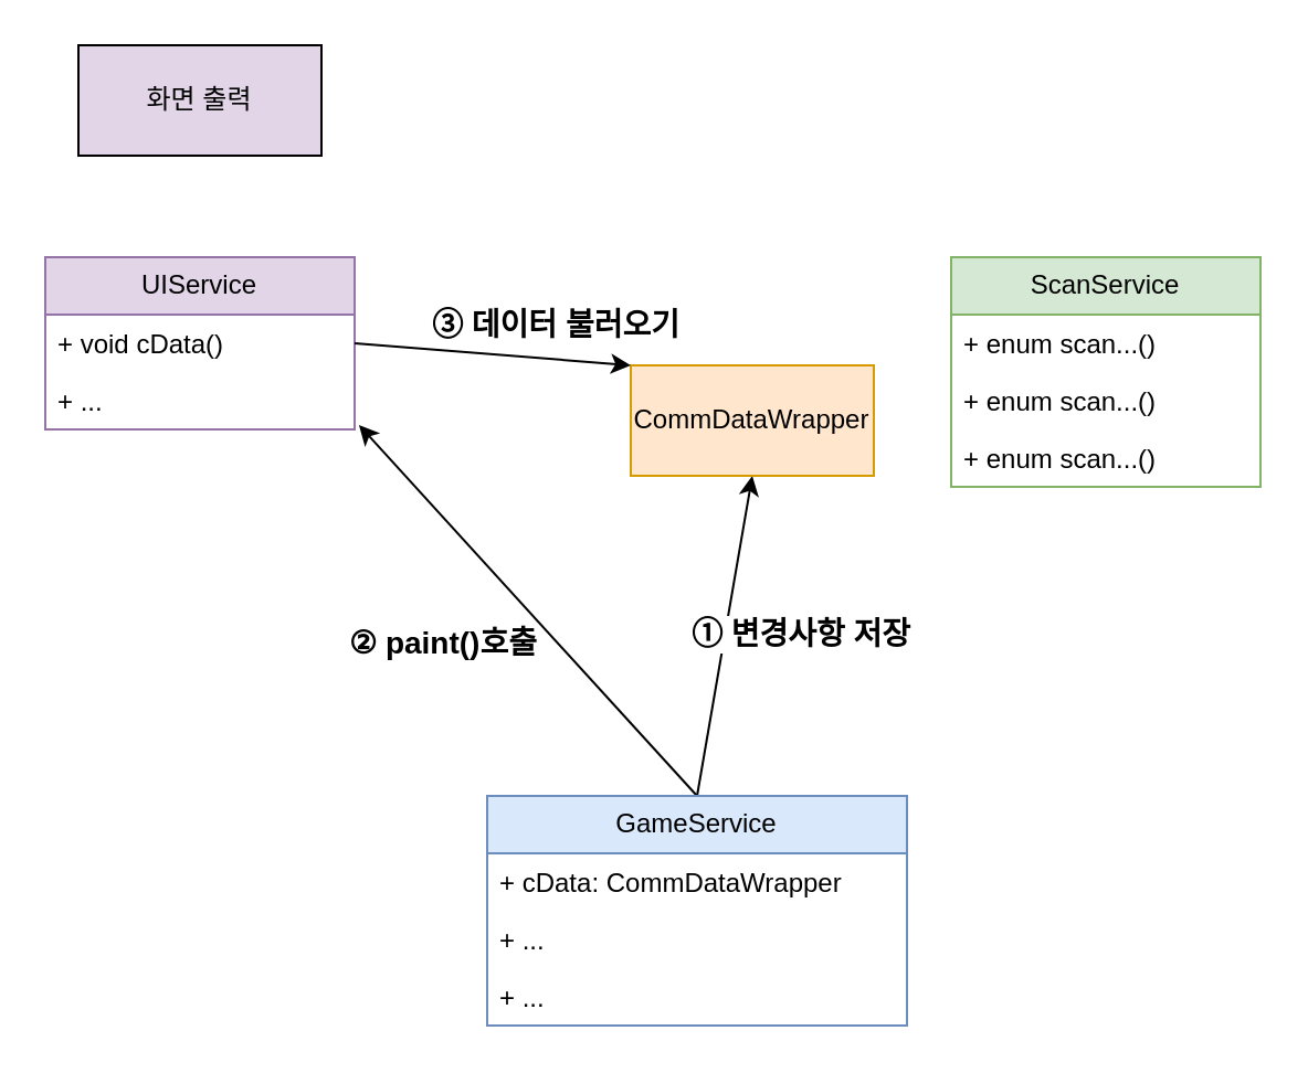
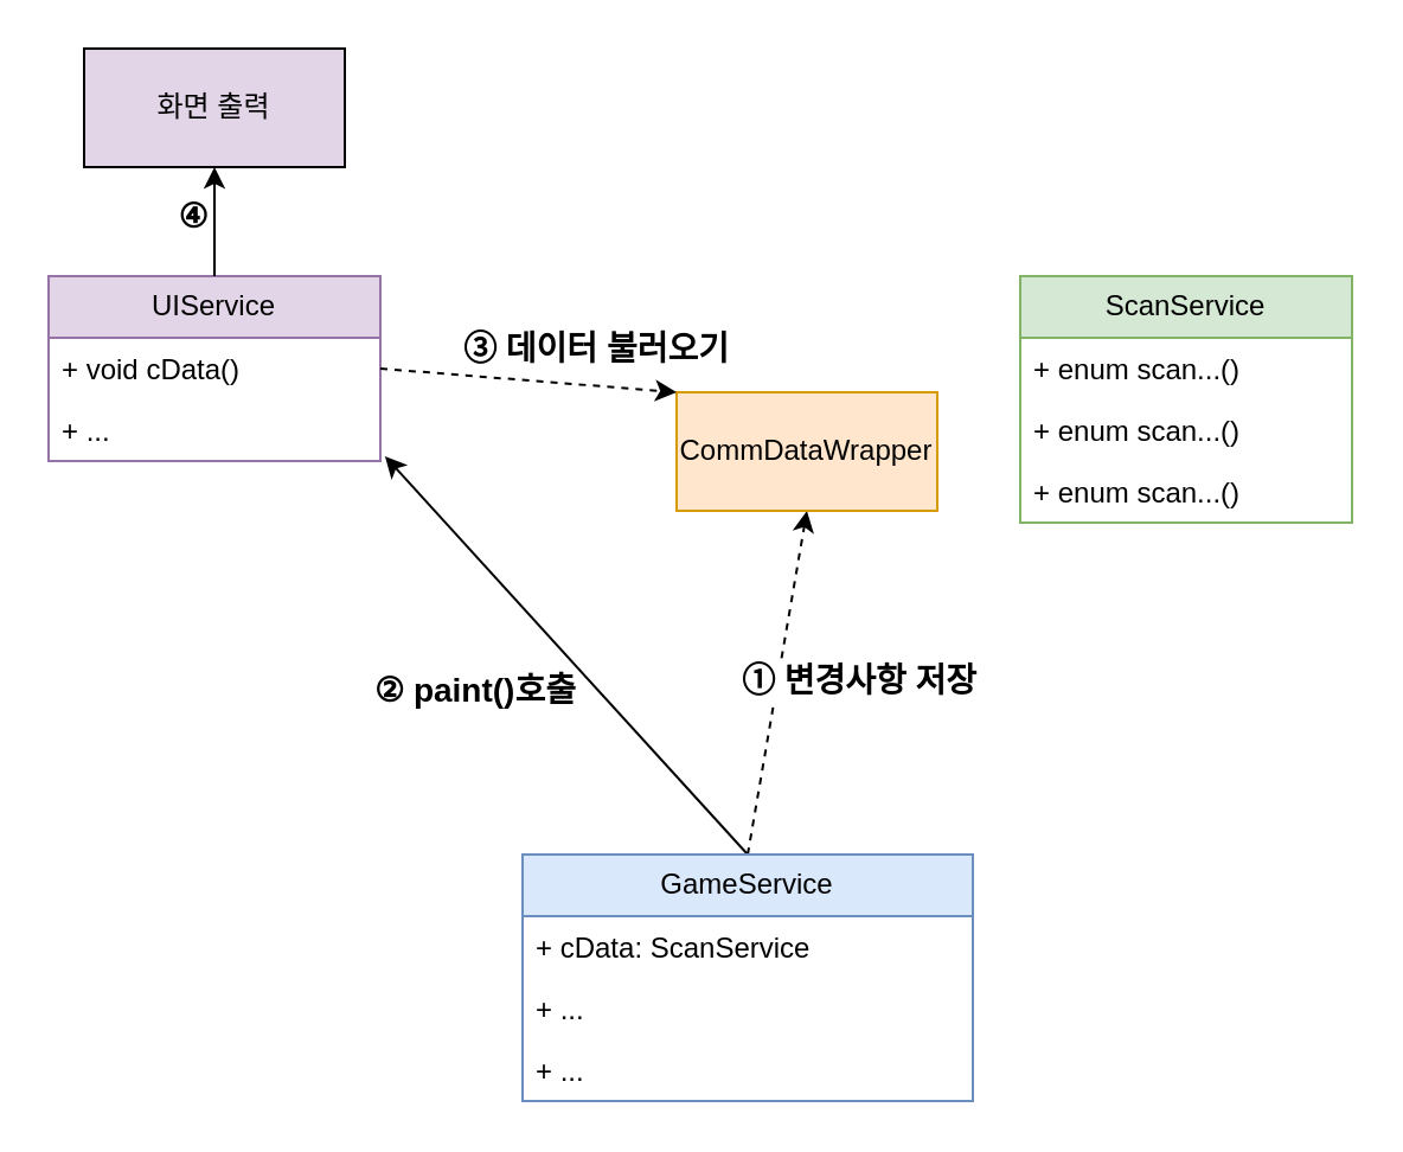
+ <mxCell id="21" value="" style="endArrow=classic;html=1;rounded=0;entryX=0.5;entryY=1;entryDx=0;entryDy=0;exitX=0.5;exitY=0;exitDx=0;exitDy=0;" edge="1" parent="1" source="6" target="20"><mxGeometry width="50" height="50" relative="1" as="geometry"><mxPoint x="170" y="165" as="sourcePoint" /><mxPoint x="270" y="220" as="targetPoint" /></mxGeometry></mxCell>
+ <mxCell id="22" value="④" style="edgeLabel;html=1;align=center;verticalAlign=middle;resizable=0;points=[];fontSize=14;fontFamily=Helvetica;fontStyle=1" vertex="1" connectable="0" parent="21"><mxGeometry x="-0.071" y="1" relative="1" as="geometry"><mxPoint x="-9" y="-5" as="offset" /></mxGeometry></mxCell>
- <mxCell id="18" value="" style="endArrow=classic;html=1;rounded=0;entryX=0;entryY=0;entryDx=0;entryDy=0;exitX=1;exitY=0.5;exitDx=0;exitDy=0;" edge="1" parent="1" source="7" target="17"><mxGeometry width="50" height="50" relative="1" as="geometry"><mxPoint x="325" y="370" as="sourcePoint" /><mxPoint x="172" y="202" as="targetPoint" /></mxGeometry></mxCell>
+ <mxCell id="18" value="" style="endArrow=classic;html=1;rounded=0;entryX=0;entryY=0;entryDx=0;entryDy=0;exitX=1;exitY=0.5;exitDx=0;exitDy=0;dashed=1;" edge="1" parent="1" source="7" target="17"><mxGeometry width="50" height="50" relative="1" as="geometry"><mxPoint x="325" y="370" as="sourcePoint" /><mxPoint x="172" y="202" as="targetPoint" /></mxGeometry></mxCell>
- <mxCell id="2" value="" style="endArrow=classic;html=1;rounded=0;entryX=0.5;entryY=1;entryDx=0;entryDy=0;exitX=0.5;exitY=0;exitDx=0;exitDy=0;" parent="1" source="9" target="17" edge="1"><mxGeometry width="50" height="50" relative="1" as="geometry"><mxPoint x="305" y="360" as="sourcePoint" /><mxPoint x="385" y="360" as="targetPoint" /></mxGeometry></mxCell>
+ <mxCell id="2" value="" style="endArrow=classic;html=1;rounded=0;entryX=0.5;entryY=1;entryDx=0;entryDy=0;exitX=0.5;exitY=0;exitDx=0;exitDy=0;dashed=1;" parent="1" source="9" target="17" edge="1"><mxGeometry width="50" height="50" relative="1" as="geometry"><mxPoint x="305" y="360" as="sourcePoint" /><mxPoint x="385" y="360" as="targetPoint" /></mxGeometry></mxCell>
- <mxCell id="10" value="+ cData: CommDataWrapper" style="text;strokeColor=none;fillColor=none;align=left;verticalAlign=top;spacingLeft=4;spacingRight=4;overflow=hidden;rotatable=0;points=[[0,0.5],[1,0.5]];portConstraint=eastwest;whiteSpace=wrap;html=1;" vertex="1" parent="9"><mxGeometry y="26" width="190" height="26" as="geometry" /></mxCell>
+ <mxCell id="10" value="+ cData: ScanService" style="text;strokeColor=none;fillColor=none;align=left;verticalAlign=top;spacingLeft=4;spacingRight=4;overflow=hidden;rotatable=0;points=[[0,0.5],[1,0.5]];portConstraint=eastwest;whiteSpace=wrap;html=1;" vertex="1" parent="9"><mxGeometry y="26" width="190" height="26" as="geometry" /></mxCell>
